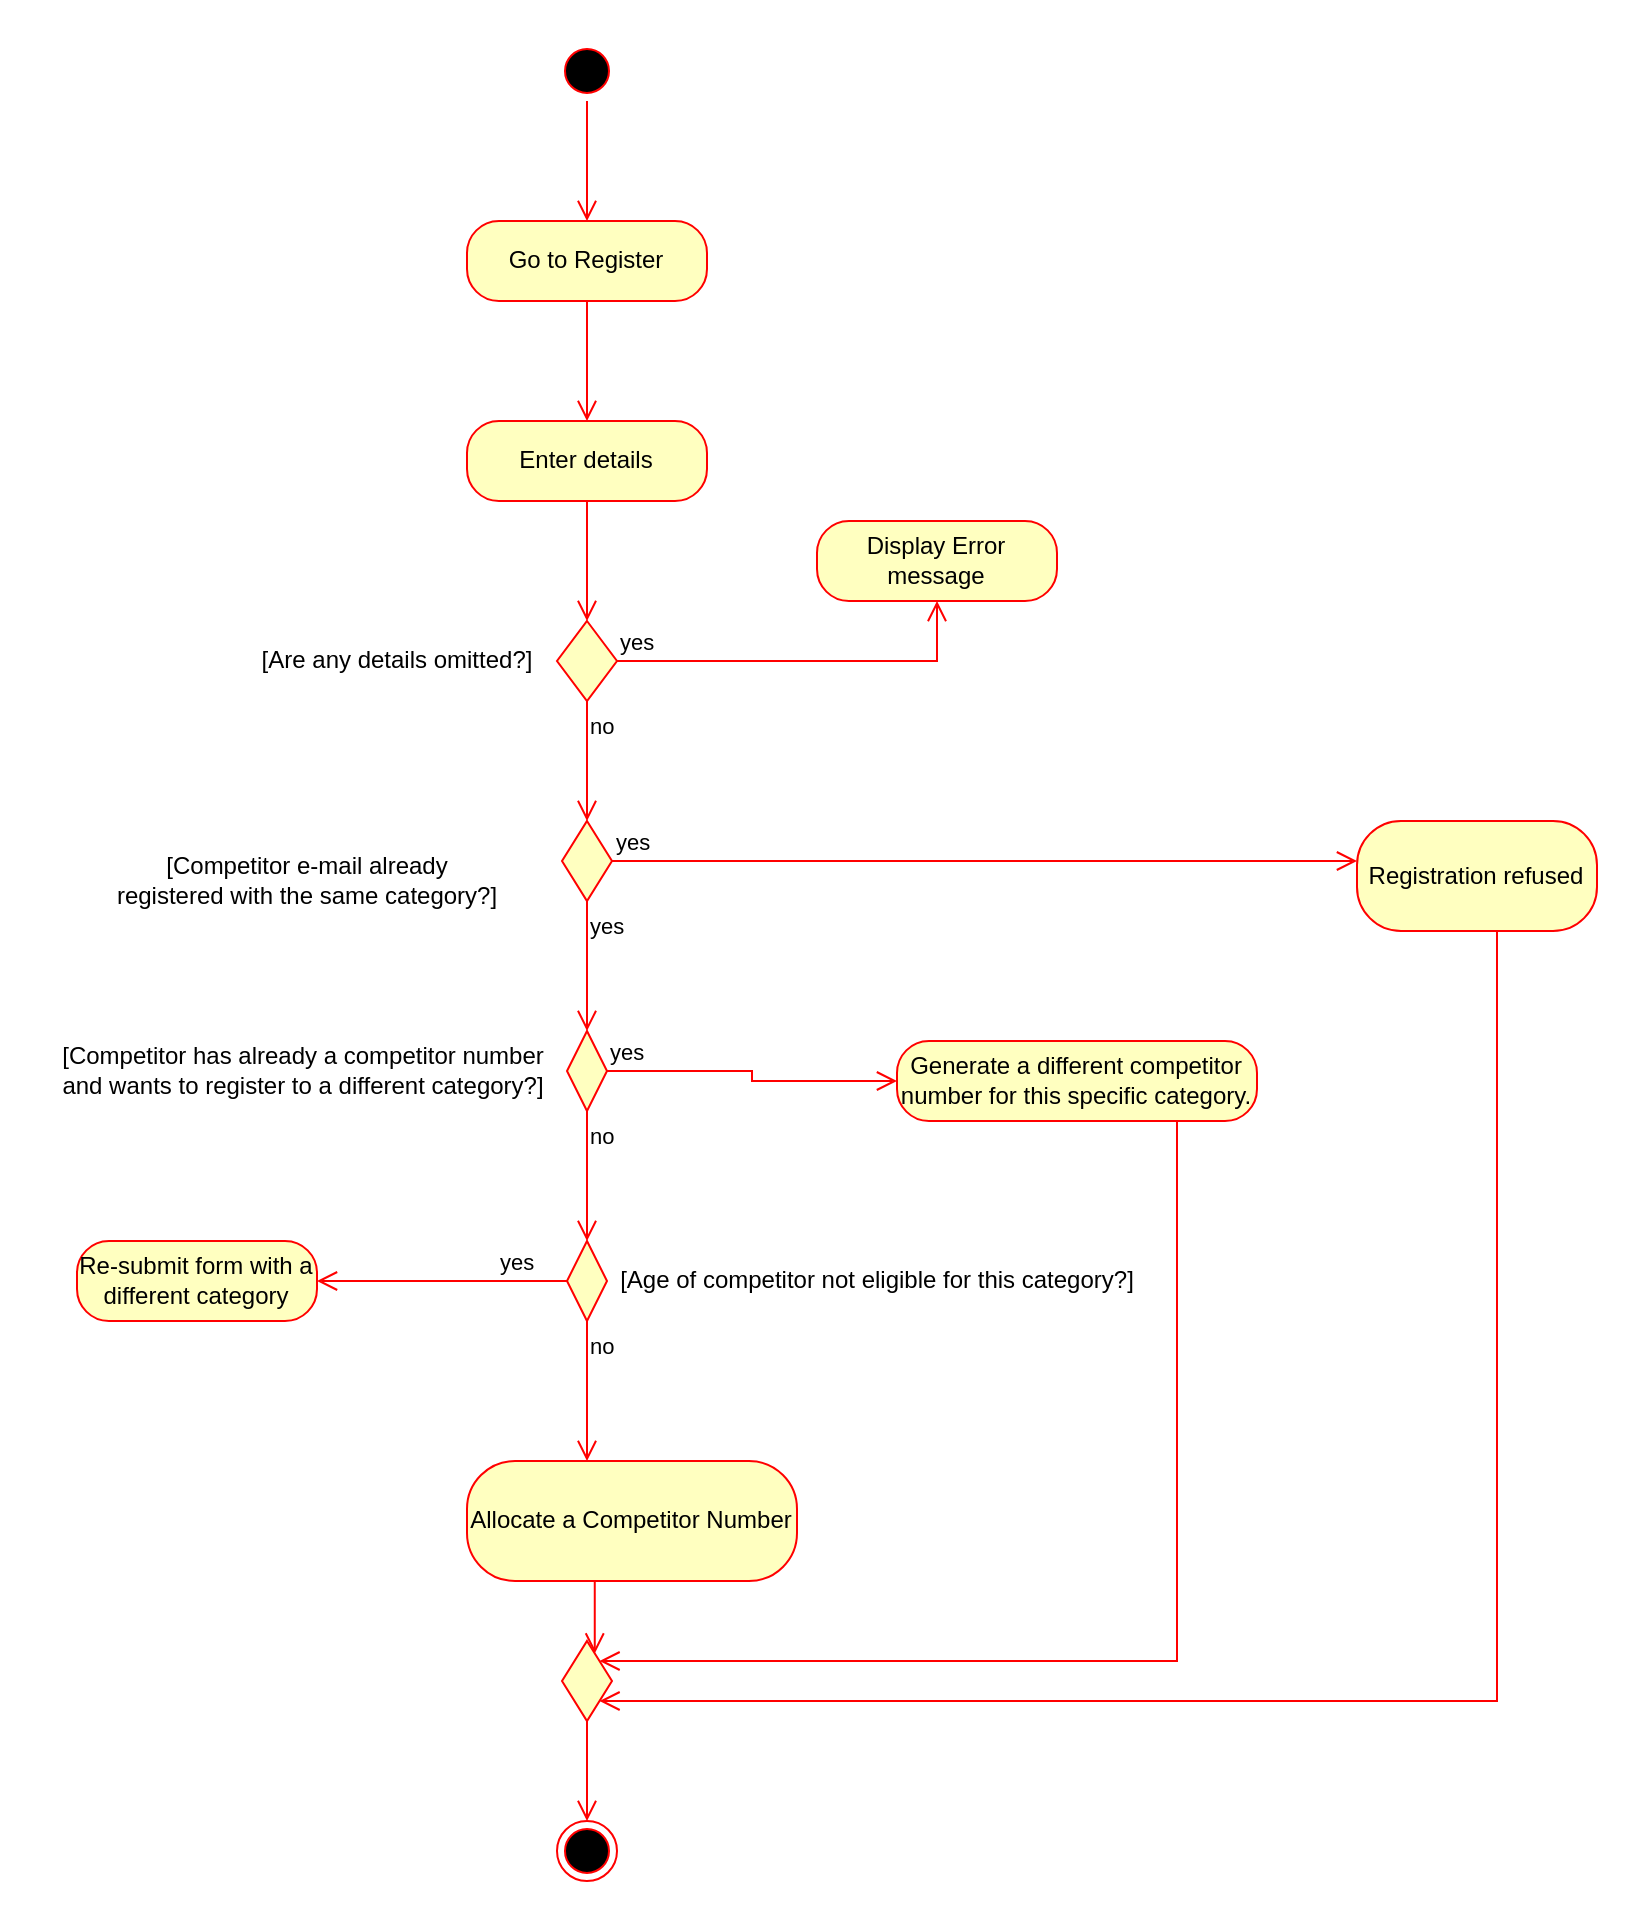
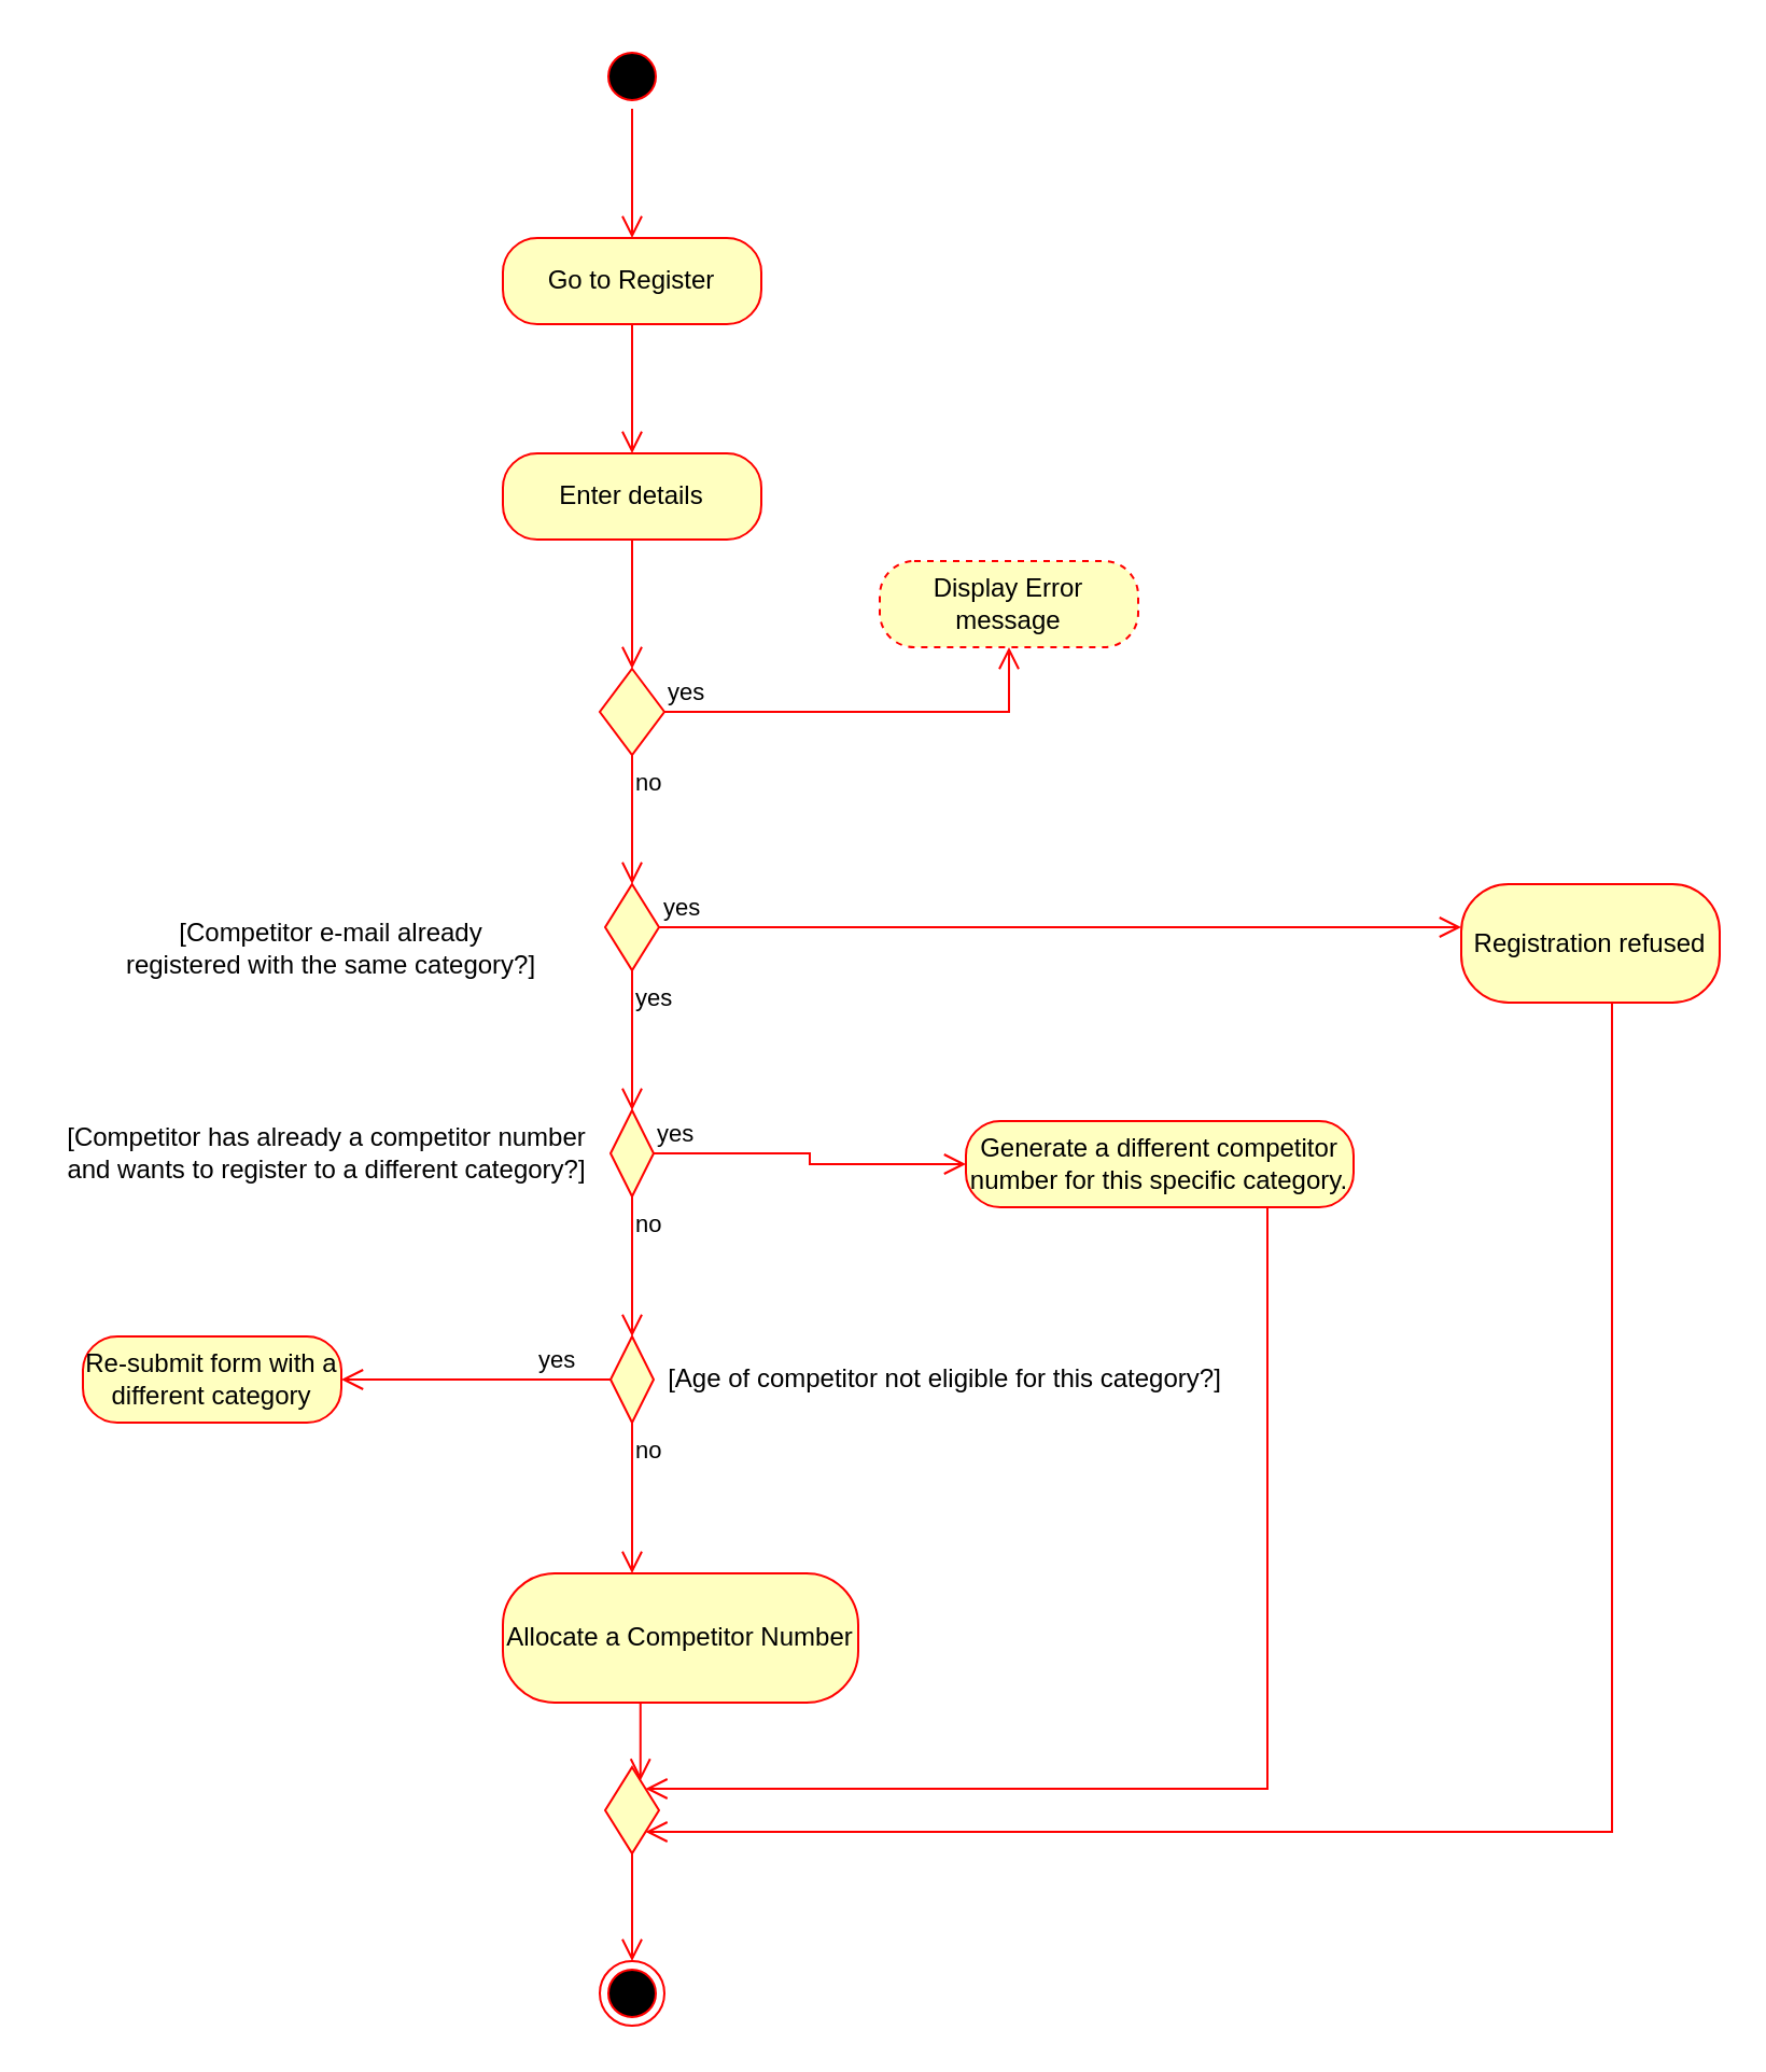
- <mxCell id="12" value="Display Error message" style="rounded=1;whiteSpace=wrap;html=1;arcSize=40;fontColor=#000000;fillColor=#ffffc0;strokeColor=#ff0000;" vertex="1" parent="1"><mxGeometry x="408" y="260" width="120" height="40" as="geometry" /></mxCell>
+ <mxCell id="12" value="Display Error message" style="rounded=1;whiteSpace=wrap;html=1;arcSize=40;fontColor=#000000;fillColor=#ffffc0;strokeColor=#ff0000;dashed=1;" vertex="1" parent="1"><mxGeometry x="408" y="260" width="120" height="40" as="geometry" /></mxCell>
- <mxCell id="11" value="[Are any details omitted?]" style="text;html=1;align=center;verticalAlign=middle;resizable=0;points=[];autosize=1;strokeColor=none;fillColor=none;" vertex="1" parent="1"><mxGeometry x="118" y="315" width="160" height="30" as="geometry" /></mxCell>
